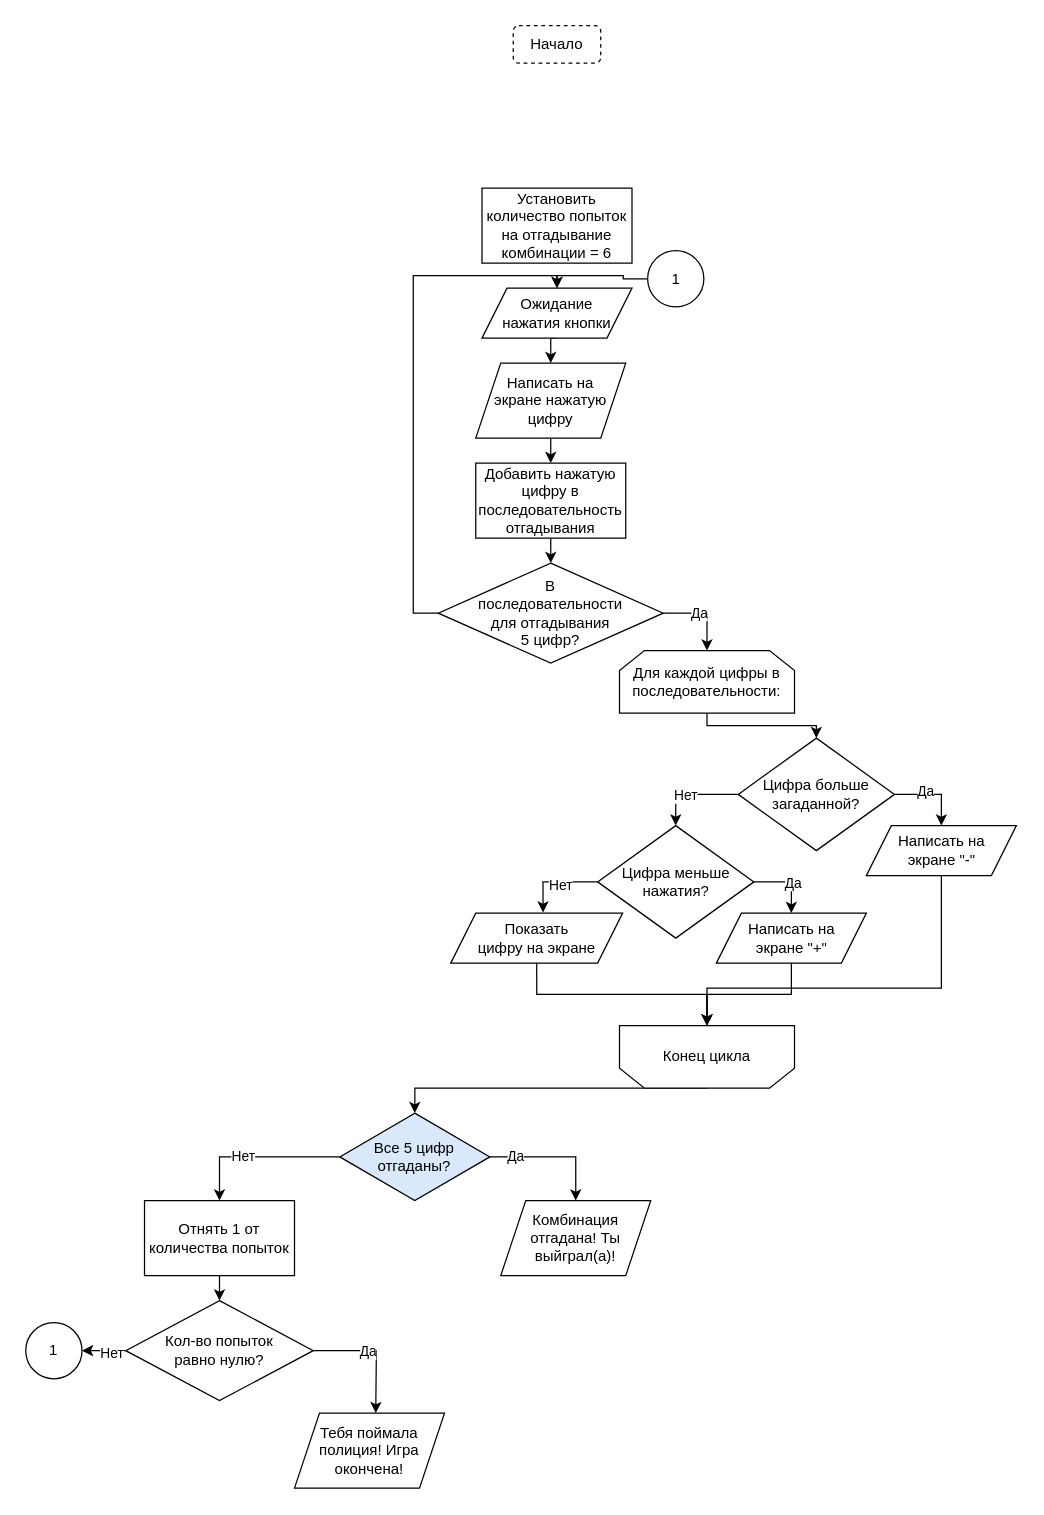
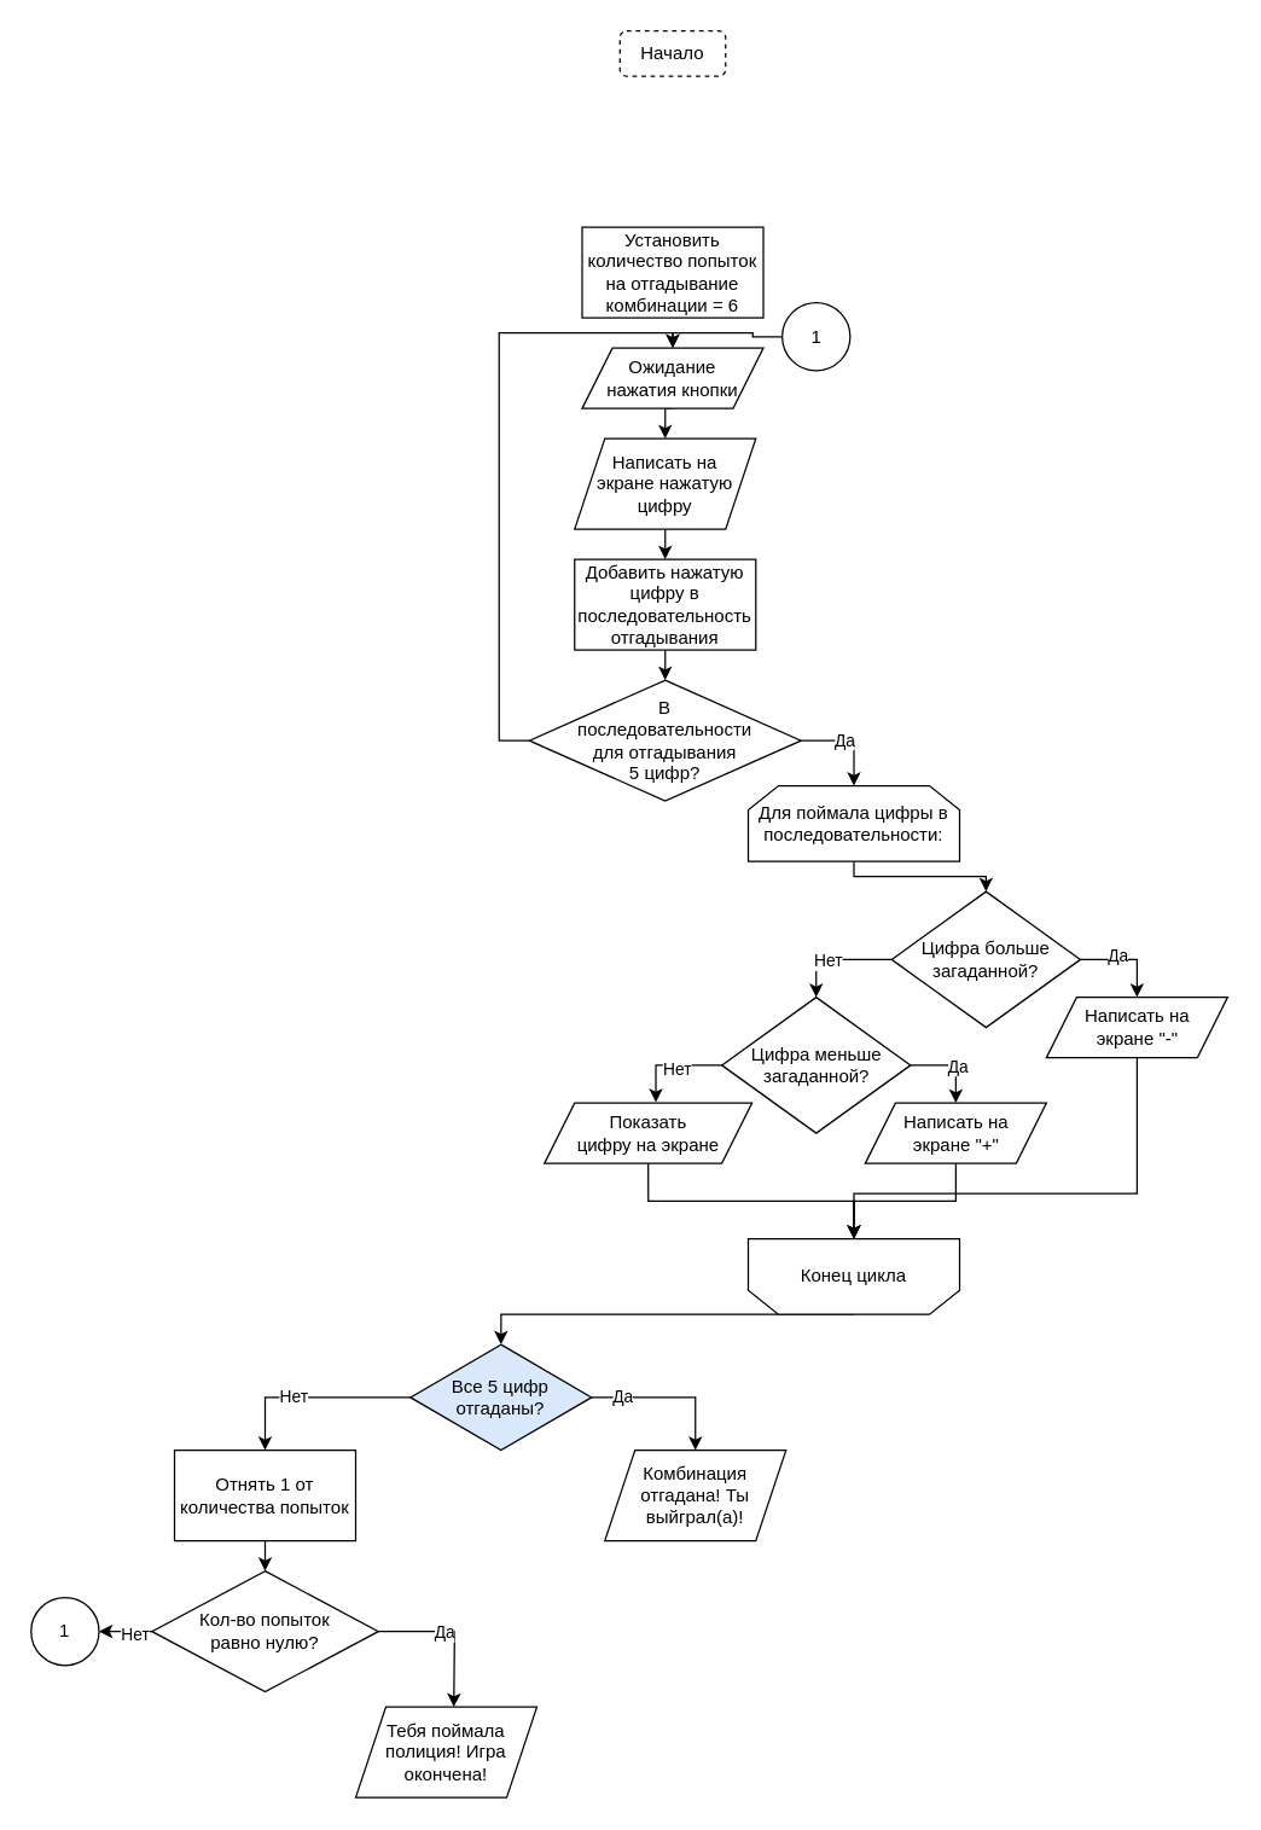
- <mxCell id="12" value="Для каждой цифры в последовательности:" style="shape=loopLimit;whiteSpace=wrap;html=1;" vertex="1" parent="1"><mxGeometry x="495" y="520" width="140" height="50" as="geometry" /></mxCell>
+ <mxCell id="12" value="Для поймала цифры в последовательности:" style="shape=loopLimit;whiteSpace=wrap;html=1;" vertex="1" parent="1"><mxGeometry x="495" y="520" width="140" height="50" as="geometry" /></mxCell>
- <mxCell id="20" value="Цифра меньше&lt;br&gt;нажатия?" style="rhombus;whiteSpace=wrap;html=1;" vertex="1" parent="1"><mxGeometry x="477.5" y="660" width="125" height="90" as="geometry" /></mxCell>
+ <mxCell id="20" value="Цифра меньше&lt;br&gt;загаданной?" style="rhombus;whiteSpace=wrap;html=1;" vertex="1" parent="1"><mxGeometry x="477.5" y="660" width="125" height="90" as="geometry" /></mxCell>
